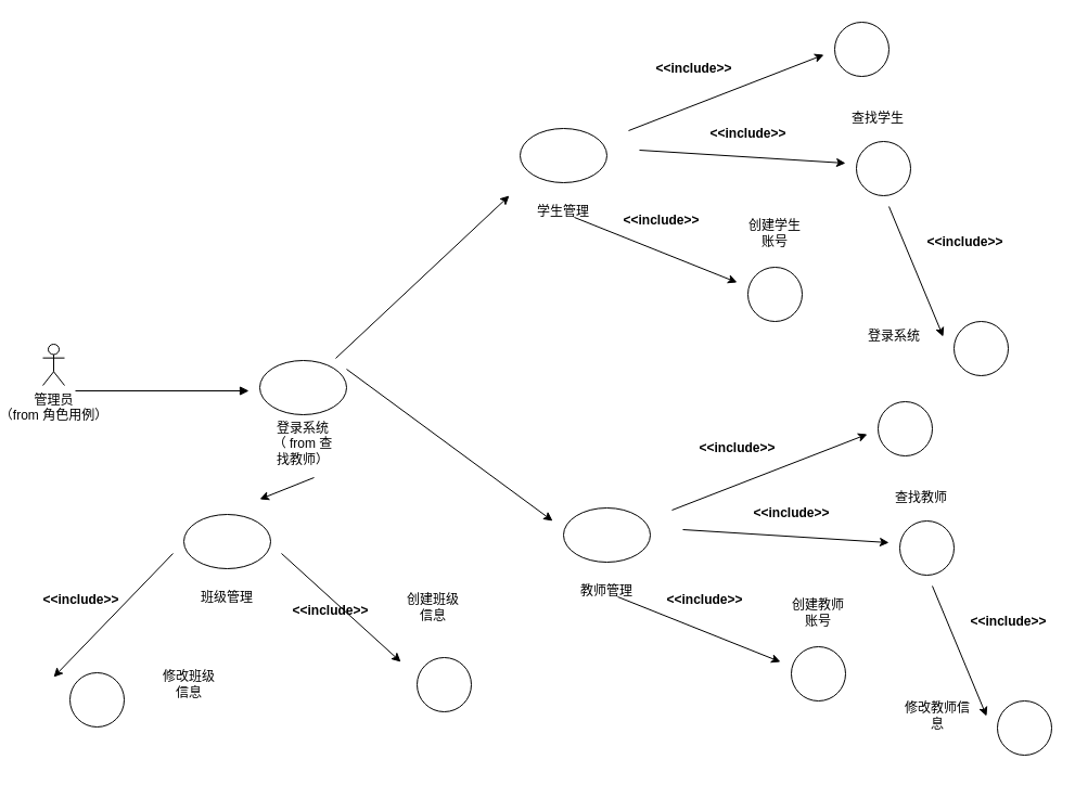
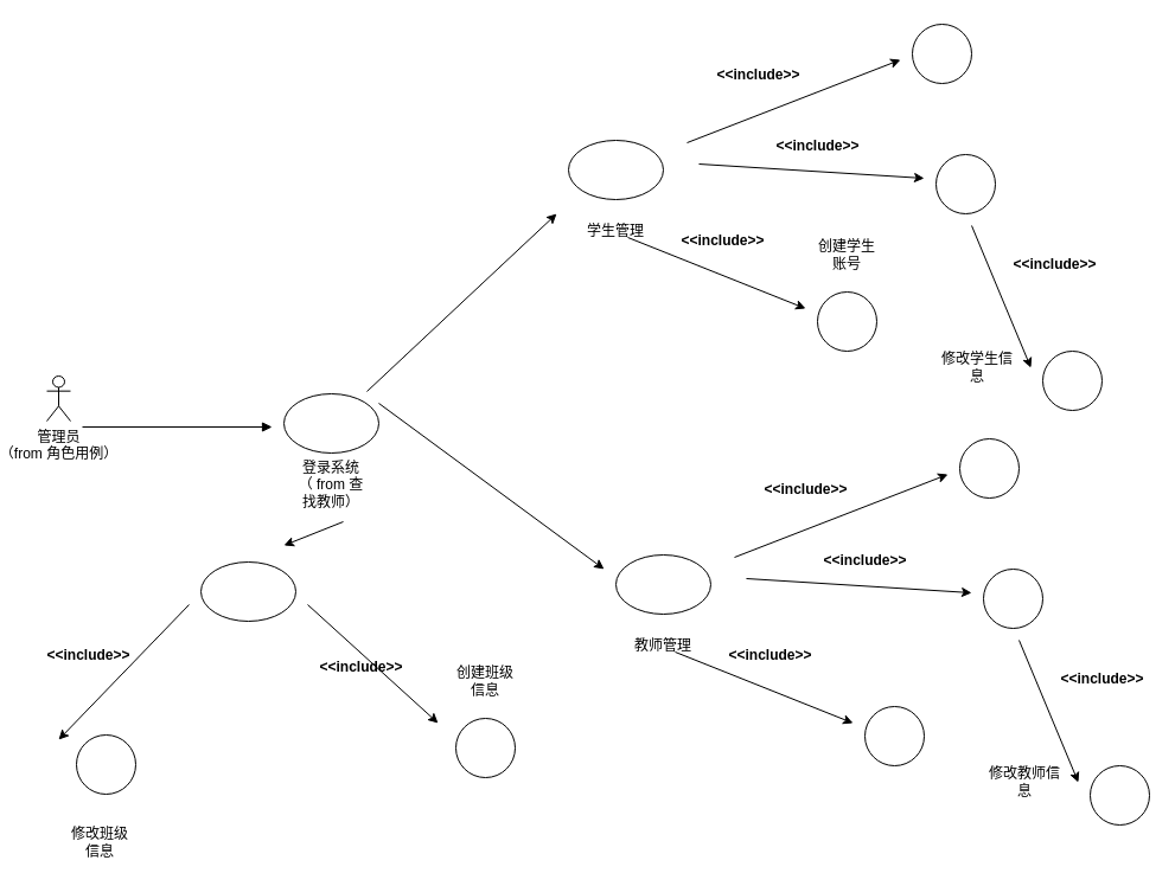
- <mxCell id="12" value="查找学生" style="text;html=1;strokeColor=none;fillColor=none;align=center;verticalAlign=middle;whiteSpace=wrap;rounded=0;" vertex="1" parent="1"><mxGeometry x="765" y="94" width="60" height="30" as="geometry" /></mxCell>
- <mxCell id="20" value="登录系统" style="text;html=1;strokeColor=none;fillColor=none;align=center;verticalAlign=middle;whiteSpace=wrap;rounded=0;" vertex="1" parent="1"><mxGeometry x="775" y="288" width="70" height="44" as="geometry" /></mxCell>
+ <mxCell id="20" value="修改学生信息" style="text;html=1;strokeColor=none;fillColor=none;align=center;verticalAlign=middle;whiteSpace=wrap;rounded=0;" vertex="1" parent="1"><mxGeometry x="775" y="288" width="70" height="44" as="geometry" /></mxCell>
- <mxCell id="30" value="查找教师" style="text;html=1;strokeColor=none;fillColor=none;align=center;verticalAlign=middle;whiteSpace=wrap;rounded=0;" vertex="1" parent="1"><mxGeometry x="805" y="444" width="60" height="30" as="geometry" /></mxCell>
- <mxCell id="43" value="班级管理" style="text;html=1;strokeColor=none;fillColor=none;align=center;verticalAlign=middle;whiteSpace=wrap;rounded=0;" vertex="1" parent="1"><mxGeometry x="165" y="536" width="60" height="30" as="geometry" /></mxCell>
- <mxCell id="47" value="创建班级信息" style="text;html=1;strokeColor=none;fillColor=none;align=center;verticalAlign=middle;whiteSpace=wrap;rounded=0;" vertex="1" parent="1"><mxGeometry x="355" y="545" width="60" height="30" as="geometry" /></mxCell>
+ <mxCell id="47" value="创建班级信息" style="text;html=1;strokeColor=none;fillColor=none;align=center;verticalAlign=middle;whiteSpace=wrap;rounded=0;" vertex="1" parent="1"><mxGeometry x="365" y="560" width="60" height="30" as="geometry" /></mxCell>
- <mxCell id="37" value="创建教师账号" style="text;html=1;strokeColor=none;fillColor=none;align=center;verticalAlign=middle;whiteSpace=wrap;rounded=0;" vertex="1" parent="1"><mxGeometry x="710" y="550" width="60" height="30" as="geometry" /></mxCell>
- <mxCell id="51" value="修改班级信息" style="text;html=1;strokeColor=none;fillColor=none;align=center;verticalAlign=middle;whiteSpace=wrap;rounded=0;" vertex="1" parent="1"><mxGeometry x="130" y="616" width="60" height="30" as="geometry" /></mxCell>
+ <mxCell id="51" value="修改班级信息" style="text;html=1;strokeColor=none;fillColor=none;align=center;verticalAlign=middle;whiteSpace=wrap;rounded=0;" vertex="1" parent="1"><mxGeometry x="40" y="696" width="60" height="30" as="geometry" /></mxCell>
